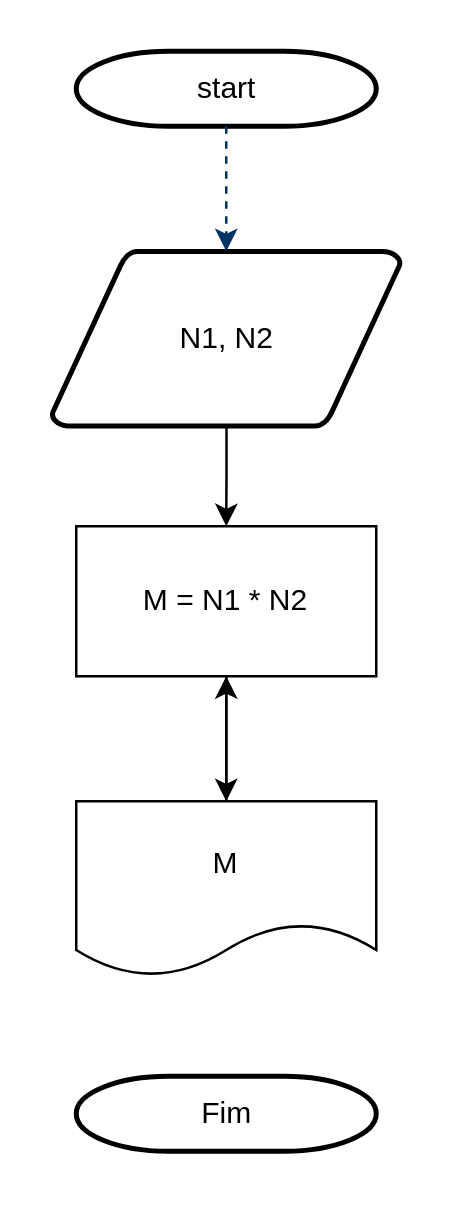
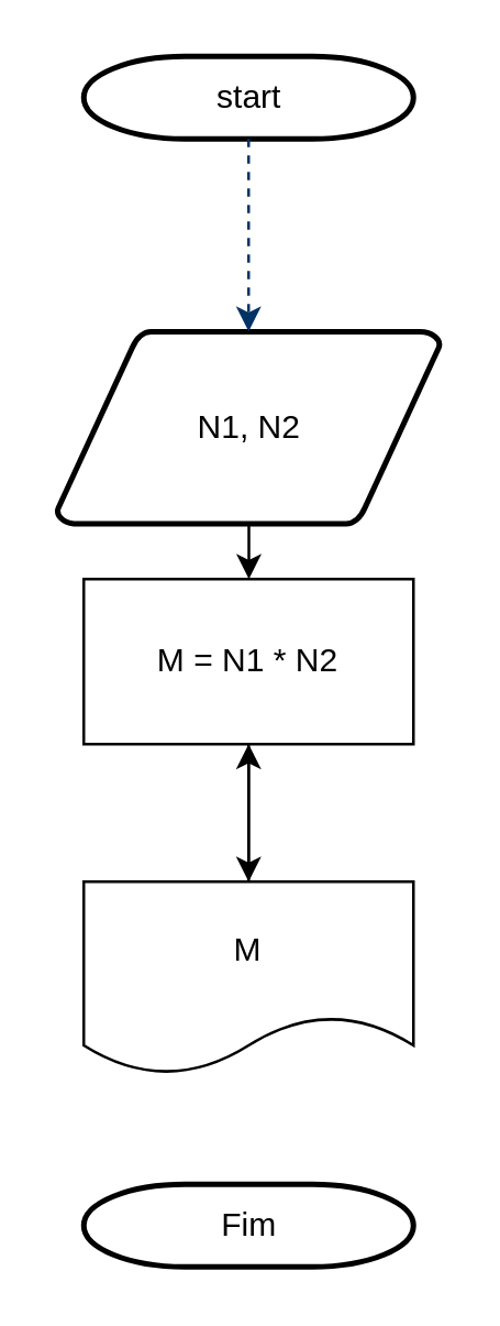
- <mxCell id="4" value="N1, N2" style="shape=mxgraph.flowchart.data;strokeWidth=2;gradientColor=none;gradientDirection=north;fontStyle=0;html=1;" parent="1" vertex="1"><mxGeometry x="20.25" y="100" width="139.5" height="70" as="geometry" /></mxCell>
+ <mxCell id="4" value="N1, N2" style="shape=mxgraph.flowchart.data;strokeWidth=2;gradientColor=none;gradientDirection=north;fontStyle=0;html=1;" parent="1" vertex="1"><mxGeometry x="20.25" y="120" width="139.5" height="70" as="geometry" /></mxCell>
